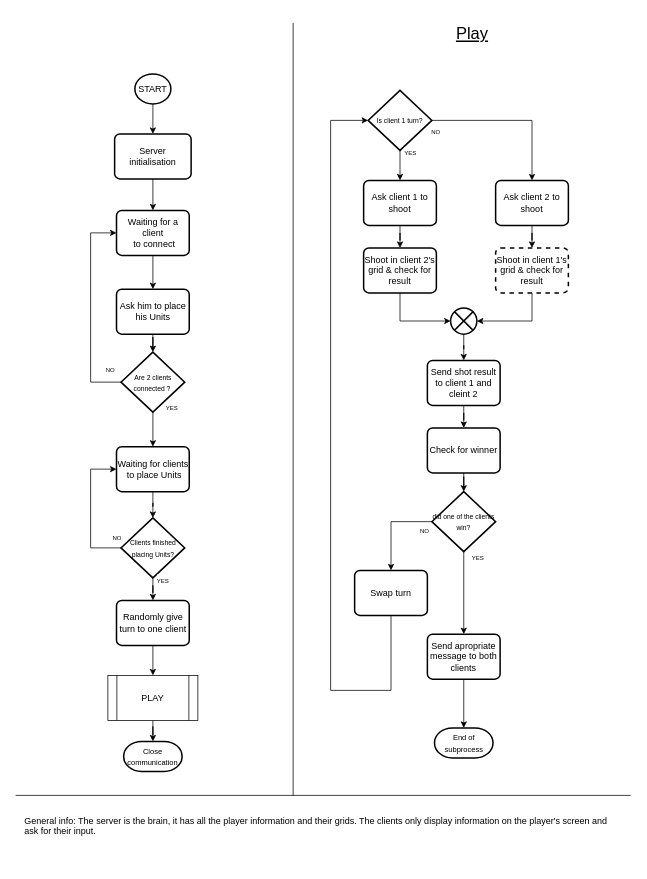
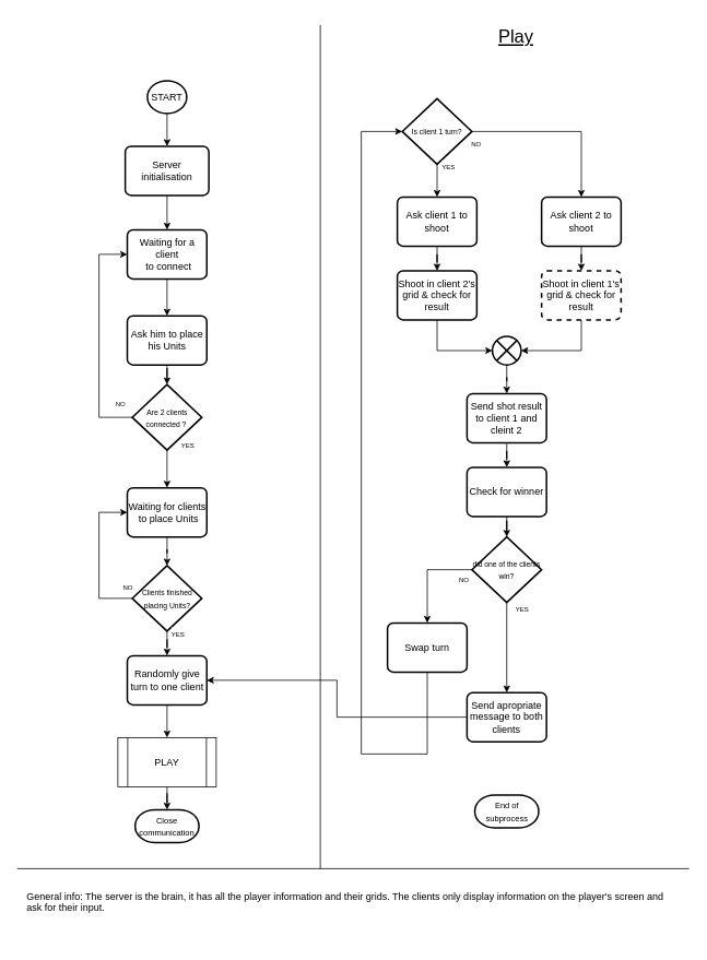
- <mxCell id="52" value="" style="edgeStyle=orthogonalEdgeStyle;rounded=0;orthogonalLoop=1;jettySize=auto;html=1;" parent="1" source="53" target="54" edge="1"><mxGeometry relative="1" as="geometry" /></mxCell>
+ <mxCell id="52" value="" style="edgeStyle=orthogonalEdgeStyle;rounded=0;orthogonalLoop=1;jettySize=auto;html=1;" parent="1" source="53" target="21" edge="1"><mxGeometry relative="1" as="geometry" /></mxCell>
